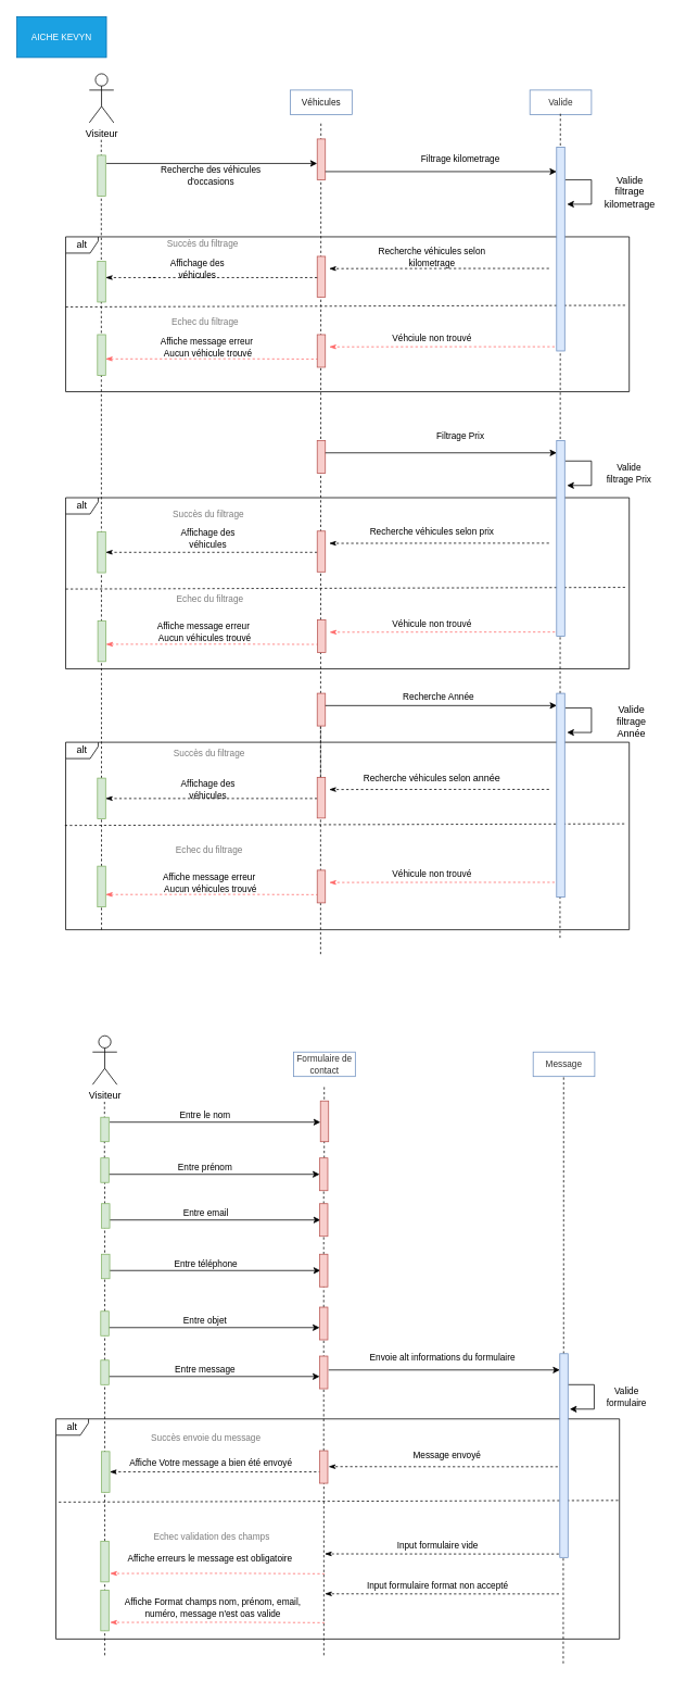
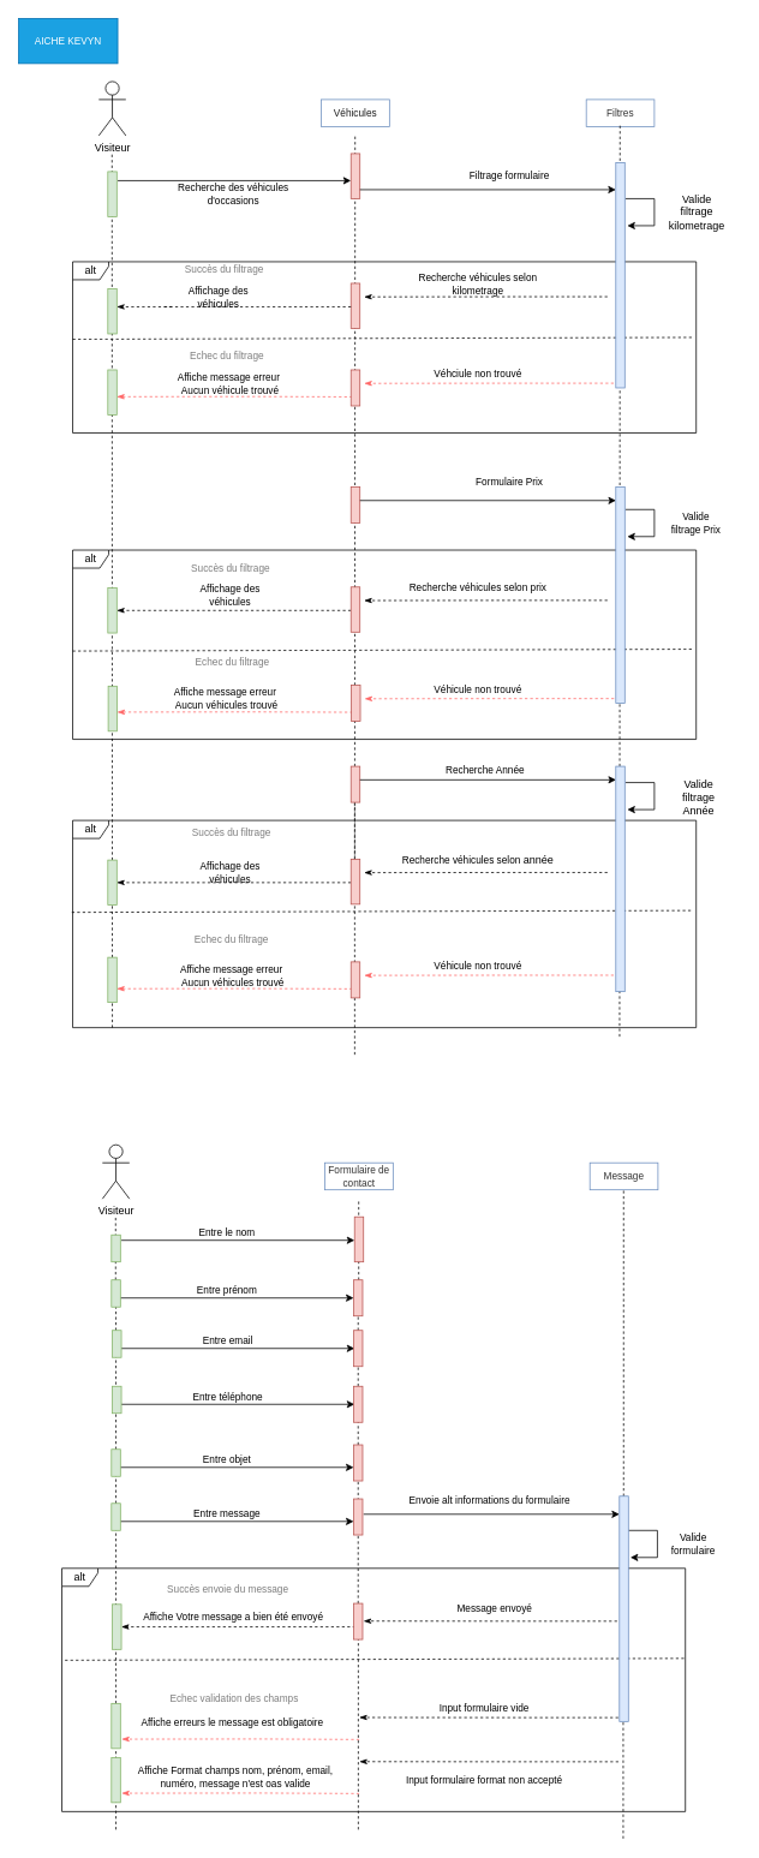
- <mxCell id="6" value="&lt;font style=&quot;font-size: 11px;&quot; color=&quot;#333333&quot;&gt;Valide&lt;/font&gt;" style="text;html=1;strokeColor=#6c8ebf;fillColor=#FFFFFF;align=center;verticalAlign=middle;whiteSpace=wrap;rounded=0;" parent="1" vertex="1"><mxGeometry x="650" y="110" width="75.6" height="30" as="geometry" /></mxCell>
+ <mxCell id="6" value="&lt;font style=&quot;font-size: 11px;&quot; color=&quot;#333333&quot;&gt;Filtres&lt;/font&gt;" style="text;html=1;strokeColor=#6c8ebf;fillColor=#FFFFFF;align=center;verticalAlign=middle;whiteSpace=wrap;rounded=0;" parent="1" vertex="1"><mxGeometry x="650" y="110" width="75.6" height="30" as="geometry" /></mxCell>
- <mxCell id="13" value="&lt;font style=&quot;font-size: 11px;&quot;&gt;Filtrage kilometrage&lt;/font&gt;" style="text;html=1;strokeColor=none;fillColor=none;align=center;verticalAlign=middle;whiteSpace=wrap;rounded=0;" parent="1" vertex="1"><mxGeometry x="510" y="180" width="110" height="30" as="geometry" /></mxCell>
+ <mxCell id="13" value="&lt;font style=&quot;font-size: 11px;&quot;&gt;Filtrage formulaire&lt;/font&gt;" style="text;html=1;strokeColor=none;fillColor=none;align=center;verticalAlign=middle;whiteSpace=wrap;rounded=0;" parent="1" vertex="1"><mxGeometry x="510" y="180" width="110" height="30" as="geometry" /></mxCell>
- <mxCell id="40" value="&lt;font style=&quot;font-size: 11px;&quot;&gt;Filtrage Prix&lt;/font&gt;" style="text;html=1;strokeColor=none;fillColor=none;align=center;verticalAlign=middle;whiteSpace=wrap;rounded=0;" parent="1" vertex="1"><mxGeometry x="510" y="520" width="110" height="30" as="geometry" /></mxCell>
+ <mxCell id="40" value="&lt;font style=&quot;font-size: 11px;&quot;&gt;Formulaire Prix&lt;/font&gt;" style="text;html=1;strokeColor=none;fillColor=none;align=center;verticalAlign=middle;whiteSpace=wrap;rounded=0;" parent="1" vertex="1"><mxGeometry x="510" y="520" width="110" height="30" as="geometry" /></mxCell>
- <mxCell id="125" value="&lt;font style=&quot;font-size: 11px;&quot;&gt;Input formulaire format non accepté&lt;/font&gt;" style="text;html=1;strokeColor=none;fillColor=none;align=center;verticalAlign=middle;whiteSpace=wrap;rounded=0;" parent="1" vertex="1"><mxGeometry x="422.29" y="1930" width="230" height="30" as="geometry" /></mxCell>
+ <mxCell id="125" value="&lt;font style=&quot;font-size: 11px;&quot;&gt;Input formulaire format non accepté&lt;/font&gt;" style="text;html=1;strokeColor=none;fillColor=none;align=center;verticalAlign=middle;whiteSpace=wrap;rounded=0;" parent="1" vertex="1"><mxGeometry x="422.29" y="1960" width="230" height="30" as="geometry" /></mxCell>
